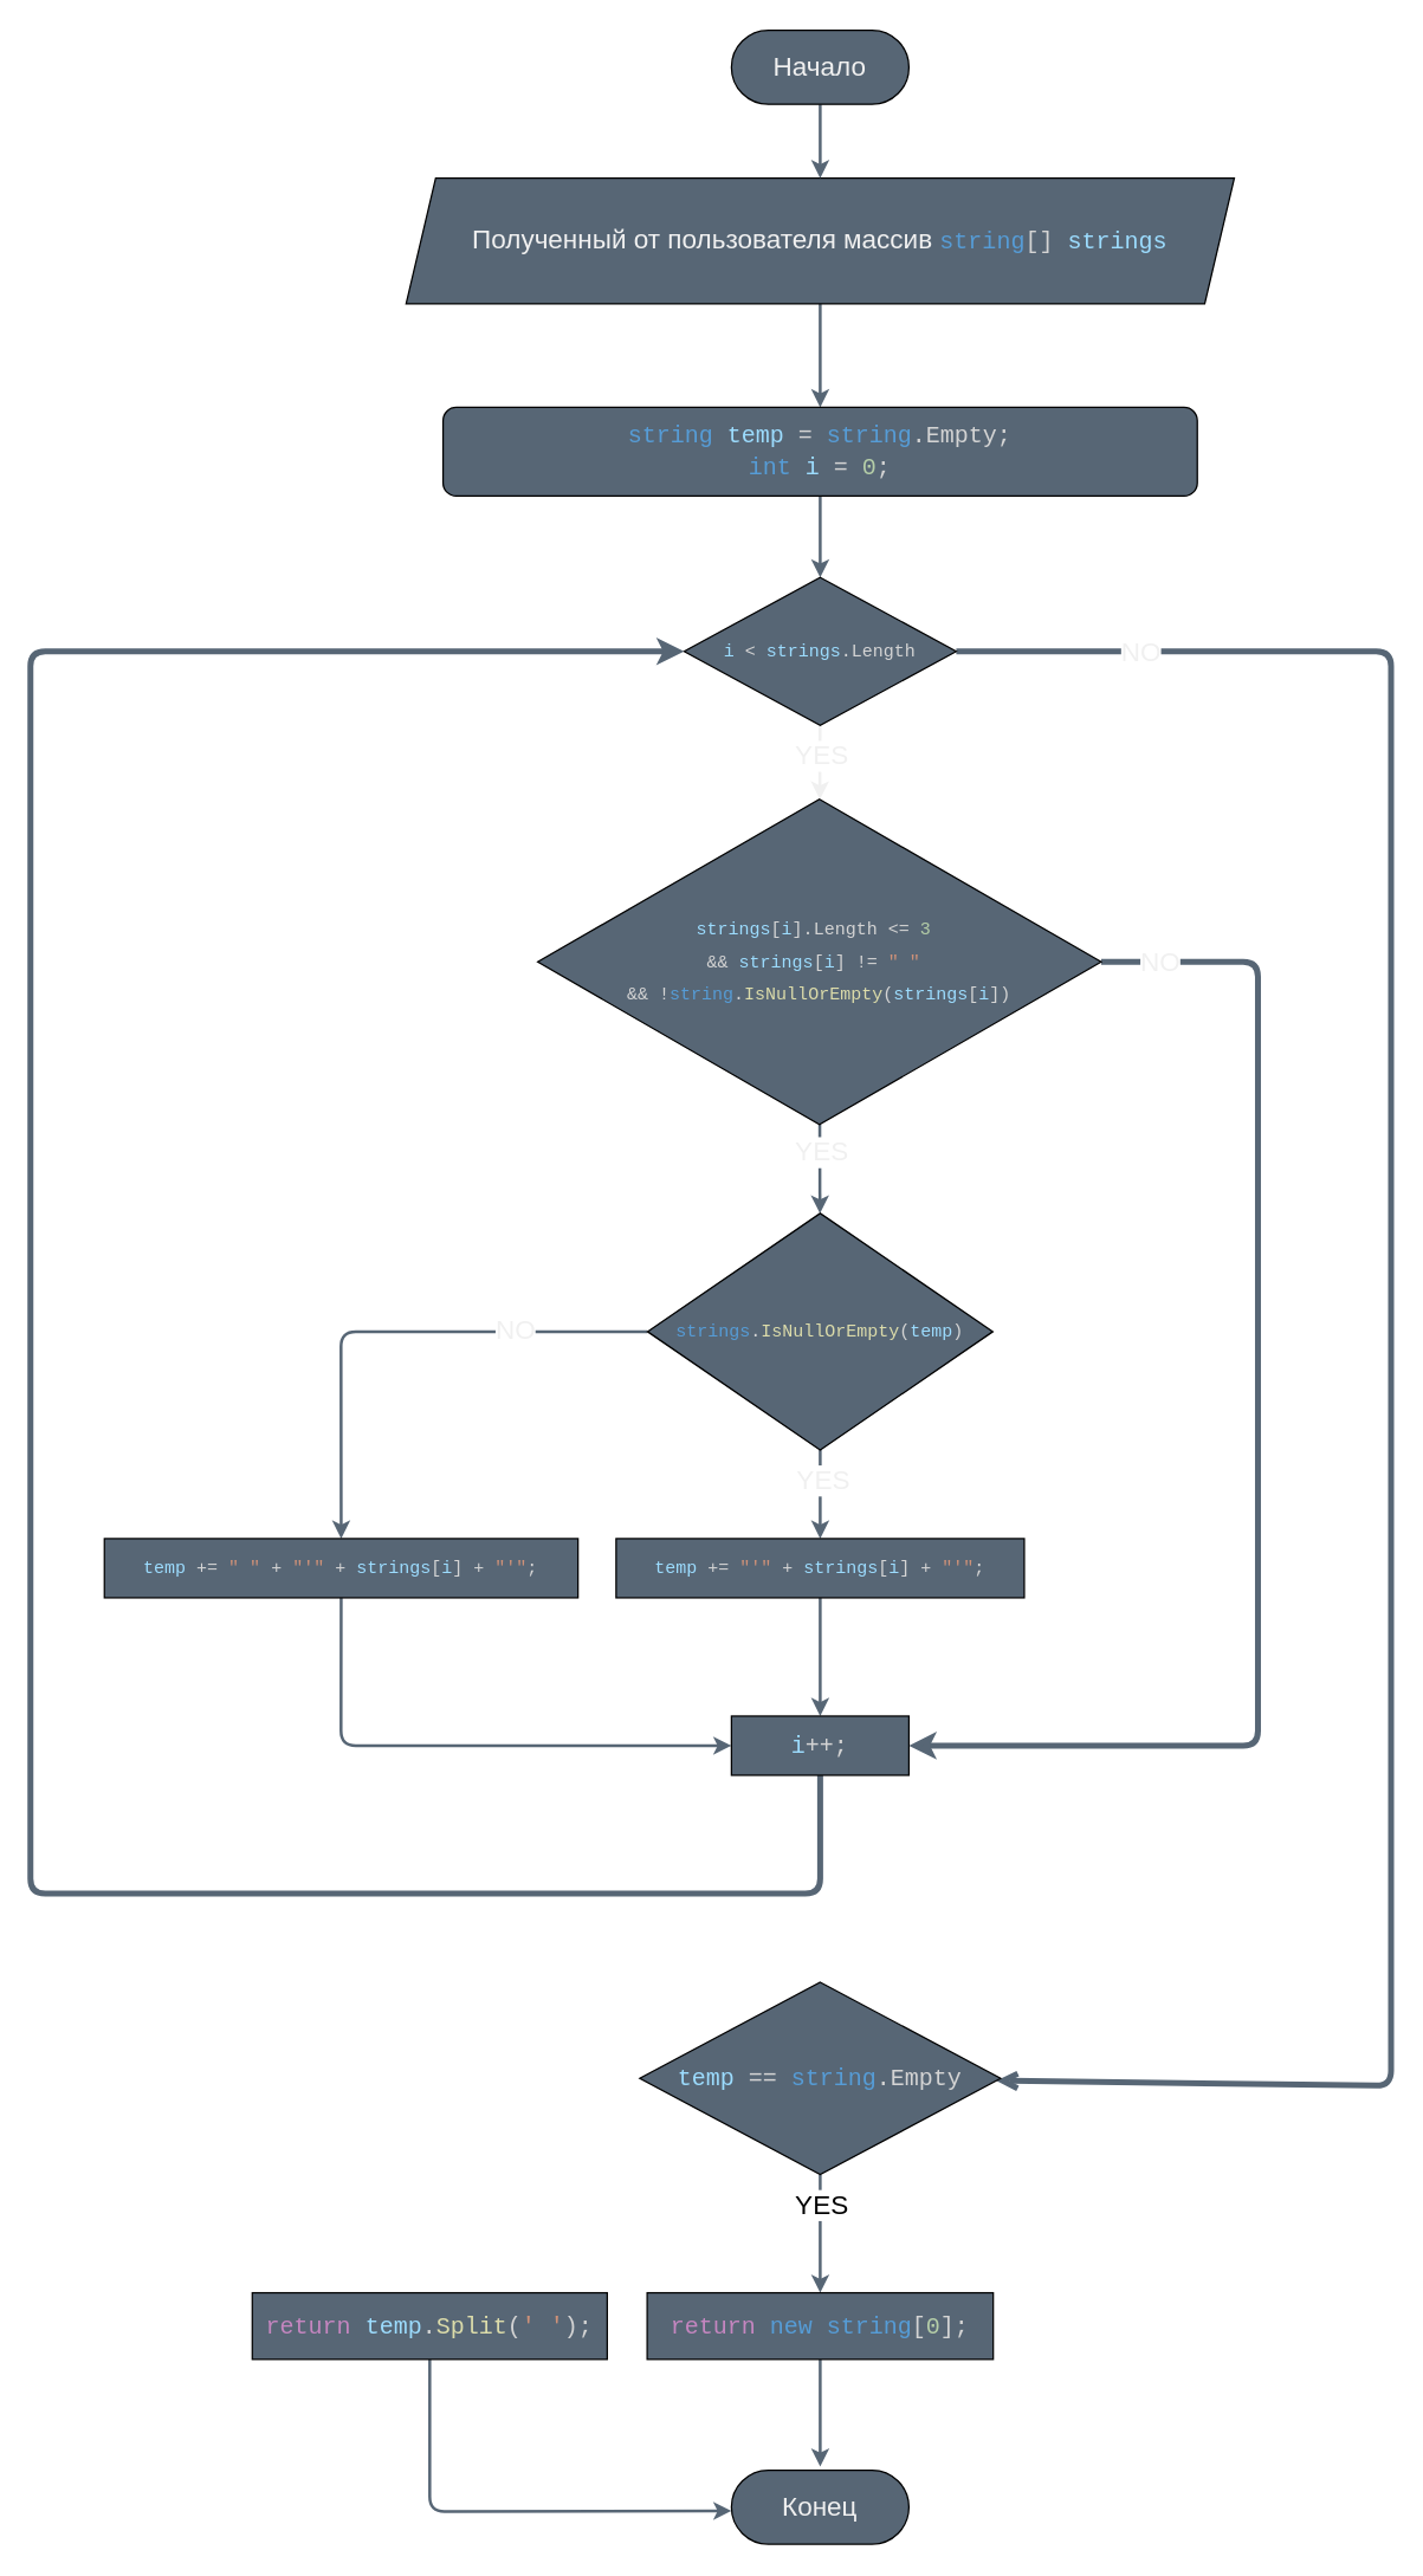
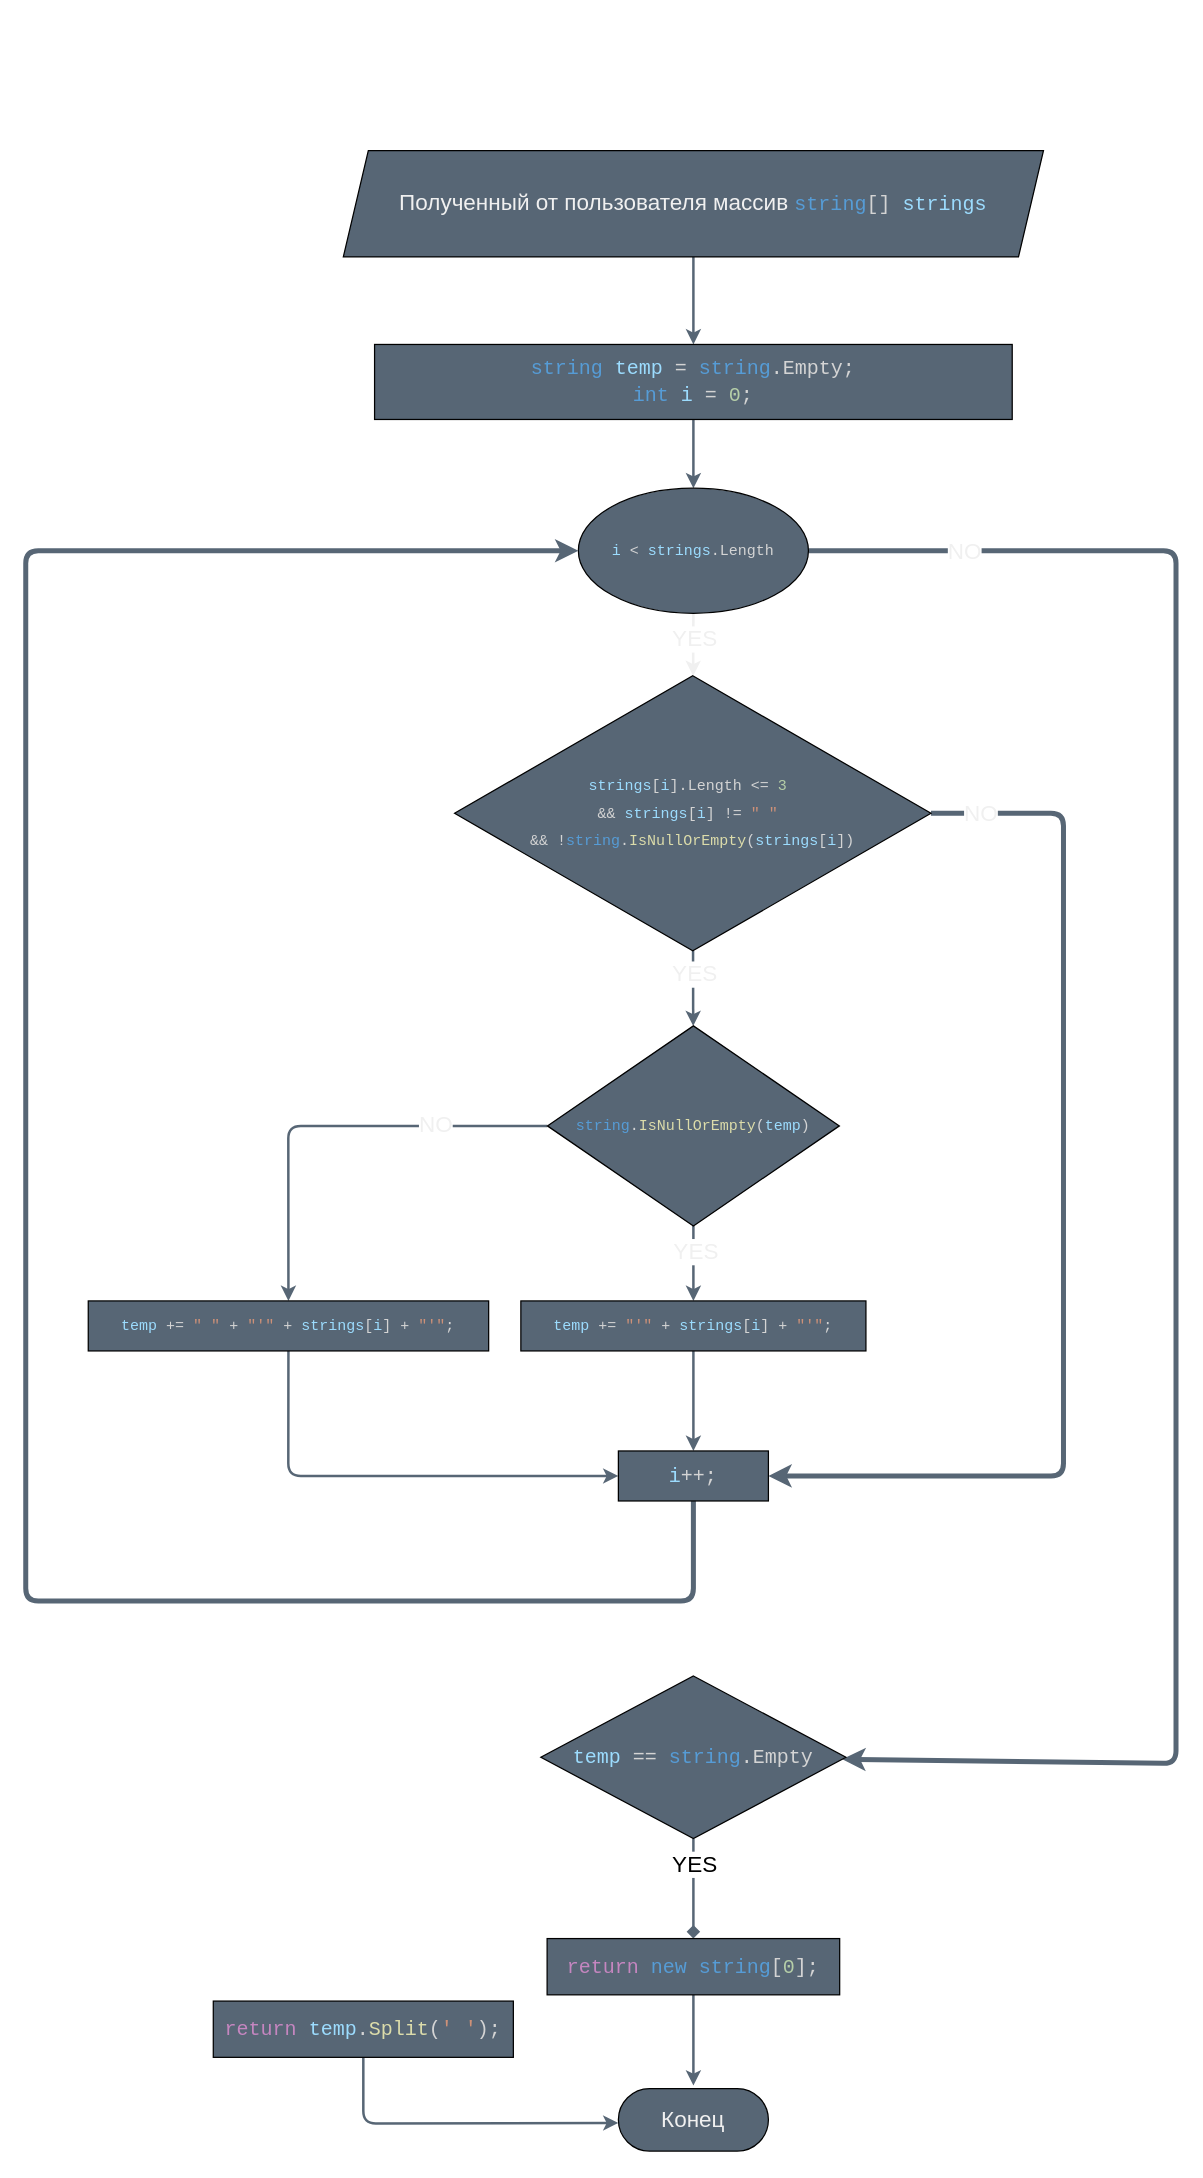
- <mxCell id="36" value="Начало" style="rounded=1;whiteSpace=wrap;html=1;arcSize=50;fontSize=18;fontColor=#F0F0F0;fillColor=#576675;" parent="1" vertex="1"><mxGeometry x="494" width="120" height="50" as="geometry" y="20" /></mxCell>
- <mxCell id="35" style="edgeStyle=none;html=1;entryX=0.5;entryY=0;entryDx=0;entryDy=0;strokeWidth=2;fillColor=#576675;strokeColor=#576675;" parent="1" source="36" target="4" edge="1"><mxGeometry relative="1" as="geometry" /></mxCell>
- <mxCell id="6" value="&lt;div style=&quot;color: rgb(212, 212, 212); font-family: &amp;quot;jetbrains mono&amp;quot;, consolas, &amp;quot;courier new&amp;quot;, monospace; font-size: 16px; line-height: 22px;&quot;&gt;&lt;span style=&quot;color: #569cd6&quot;&gt;string&lt;/span&gt; &lt;span style=&quot;color: #9cdcfe&quot;&gt;temp&lt;/span&gt; = &lt;span style=&quot;color: #569cd6&quot;&gt;string&lt;/span&gt;.Empty;&lt;/div&gt;&lt;div style=&quot;color: rgb(212, 212, 212); font-family: &amp;quot;jetbrains mono&amp;quot;, consolas, &amp;quot;courier new&amp;quot;, monospace; font-size: 16px; line-height: 22px;&quot;&gt;&lt;div style=&quot;font-family: &amp;quot;jetbrains mono&amp;quot; , &amp;quot;consolas&amp;quot; , &amp;quot;courier new&amp;quot; , monospace ; line-height: 22px&quot;&gt;&lt;span style=&quot;color: #569cd6&quot;&gt;int&lt;/span&gt; &lt;span style=&quot;color: #9cdcfe&quot;&gt;i&lt;/span&gt; = &lt;span style=&quot;color: #b5cea8&quot;&gt;0&lt;/span&gt;;&lt;/div&gt;&lt;/div&gt;" style="whiteSpace=wrap;html=1;fontSize=18;fontColor=#F0F0F0;labelBackgroundColor=none;fillColor=#576675;rounded=1;" parent="1" vertex="1"><mxGeometry x="299" y="275" width="510" height="60" as="geometry" /></mxCell>
+ <mxCell id="6" value="&lt;div style=&quot;color: rgb(212, 212, 212); font-family: &amp;quot;jetbrains mono&amp;quot;, consolas, &amp;quot;courier new&amp;quot;, monospace; font-size: 16px; line-height: 22px;&quot;&gt;&lt;span style=&quot;color: #569cd6&quot;&gt;string&lt;/span&gt; &lt;span style=&quot;color: #9cdcfe&quot;&gt;temp&lt;/span&gt; = &lt;span style=&quot;color: #569cd6&quot;&gt;string&lt;/span&gt;.Empty;&lt;/div&gt;&lt;div style=&quot;color: rgb(212, 212, 212); font-family: &amp;quot;jetbrains mono&amp;quot;, consolas, &amp;quot;courier new&amp;quot;, monospace; font-size: 16px; line-height: 22px;&quot;&gt;&lt;div style=&quot;font-family: &amp;quot;jetbrains mono&amp;quot; , &amp;quot;consolas&amp;quot; , &amp;quot;courier new&amp;quot; , monospace ; line-height: 22px&quot;&gt;&lt;span style=&quot;color: #569cd6&quot;&gt;int&lt;/span&gt; &lt;span style=&quot;color: #9cdcfe&quot;&gt;i&lt;/span&gt; = &lt;span style=&quot;color: #b5cea8&quot;&gt;0&lt;/span&gt;;&lt;/div&gt;&lt;/div&gt;" style="whiteSpace=wrap;html=1;fontSize=18;fontColor=#F0F0F0;labelBackgroundColor=none;fillColor=#576675;" parent="1" vertex="1"><mxGeometry x="299" y="275" width="510" height="60" as="geometry" /></mxCell>
- <mxCell id="9" value="&lt;div style=&quot;color: rgb(212, 212, 212); font-family: &amp;quot;jetbrains mono&amp;quot;, consolas, &amp;quot;courier new&amp;quot;, monospace; font-size: 12px; line-height: 22px;&quot;&gt;&lt;span style=&quot;color: #9cdcfe&quot;&gt;i&lt;/span&gt; &amp;lt; &lt;span style=&quot;color: #9cdcfe&quot;&gt;strings&lt;/span&gt;.Length&lt;/div&gt;" style="rhombus;whiteSpace=wrap;html=1;fontSize=18;fontColor=#F0F0F0;labelBackgroundColor=none;fillColor=#576675;" parent="1" vertex="1"><mxGeometry x="462" y="390" width="184" height="100" as="geometry" /></mxCell>
+ <mxCell id="9" value="&lt;div style=&quot;color: rgb(212, 212, 212); font-family: &amp;quot;jetbrains mono&amp;quot;, consolas, &amp;quot;courier new&amp;quot;, monospace; font-size: 12px; line-height: 22px;&quot;&gt;&lt;span style=&quot;color: #9cdcfe&quot;&gt;i&lt;/span&gt; &amp;lt; &lt;span style=&quot;color: #9cdcfe&quot;&gt;strings&lt;/span&gt;.Length&lt;/div&gt;" style="ellipse;whiteSpace=wrap;html=1;fontSize=18;fontColor=#F0F0F0;labelBackgroundColor=none;fillColor=#576675;" parent="1" vertex="1"><mxGeometry x="462" y="390" width="184" height="100" as="geometry" /></mxCell>
- <mxCell id="8" value="" style="edgeStyle=none;html=1;fontSize=18;fontColor=#F0F0F0;strokeColor=#576675;strokeWidth=4;fillColor=#576675;endArrow=open;" parent="1" source="9" target="30" edge="1"><mxGeometry relative="1" as="geometry"><Array as="points"><mxPoint x="940" y="440" /><mxPoint x="940" y="1410" /></Array></mxGeometry></mxCell>
+ <mxCell id="8" value="" style="edgeStyle=none;html=1;fontSize=18;fontColor=#F0F0F0;strokeColor=#576675;strokeWidth=4;fillColor=#576675;" parent="1" source="9" target="30" edge="1"><mxGeometry relative="1" as="geometry"><Array as="points"><mxPoint x="940" y="440" /><mxPoint x="940" y="1410" /></Array></mxGeometry></mxCell>
- <mxCell id="21" value="&lt;div style=&quot;color: rgb(212, 212, 212); font-family: &amp;quot;jetbrains mono&amp;quot;, consolas, &amp;quot;courier new&amp;quot;, monospace; font-size: 12px; line-height: 22px;&quot;&gt;&lt;span style=&quot;color: #569cd6&quot;&gt;strings&lt;/span&gt;.&lt;span style=&quot;color: #dcdcaa&quot;&gt;IsNullOrEmpty&lt;/span&gt;(&lt;span style=&quot;color: #9cdcfe&quot;&gt;temp&lt;/span&gt;)&lt;/div&gt;" style="rhombus;whiteSpace=wrap;html=1;fontSize=18;fontColor=#F0F0F0;labelBackgroundColor=none;fillColor=#576675;" parent="1" vertex="1"><mxGeometry x="437.25" y="820" width="233.5" height="160" as="geometry" /></mxCell>
+ <mxCell id="21" value="&lt;div style=&quot;color: rgb(212, 212, 212); font-family: &amp;quot;jetbrains mono&amp;quot;, consolas, &amp;quot;courier new&amp;quot;, monospace; font-size: 12px; line-height: 22px;&quot;&gt;&lt;span style=&quot;color: #569cd6&quot;&gt;string&lt;/span&gt;.&lt;span style=&quot;color: #dcdcaa&quot;&gt;IsNullOrEmpty&lt;/span&gt;(&lt;span style=&quot;color: #9cdcfe&quot;&gt;temp&lt;/span&gt;)&lt;/div&gt;" style="rhombus;whiteSpace=wrap;html=1;fontSize=18;fontColor=#F0F0F0;labelBackgroundColor=none;fillColor=#576675;" parent="1" vertex="1"><mxGeometry x="437.25" y="820" width="233.5" height="160" as="geometry" /></mxCell>
- <mxCell id="28" value="" style="edgeStyle=none;html=1;fontSize=18;fontColor=#F0F0F0;strokeColor=#576675;strokeWidth=2;fillColor=#576675;" parent="1" source="30" target="32" edge="1"><mxGeometry relative="1" as="geometry" /></mxCell>
+ <mxCell id="28" value="" style="edgeStyle=none;html=1;fontSize=18;fontColor=#F0F0F0;strokeColor=#576675;strokeWidth=2;fillColor=#576675;endArrow=diamond;" parent="1" source="30" target="32" edge="1"><mxGeometry relative="1" as="geometry" /></mxCell>
- <mxCell id="34" value="&lt;div style=&quot;color: rgb(212, 212, 212); font-family: &amp;quot;jetbrains mono&amp;quot;, consolas, &amp;quot;courier new&amp;quot;, monospace; font-size: 16px; line-height: 22px;&quot;&gt;&lt;span style=&quot;color: #c586c0&quot;&gt;return&lt;/span&gt; &lt;span style=&quot;color: #9cdcfe&quot;&gt;temp&lt;/span&gt;.&lt;span style=&quot;color: #dcdcaa&quot;&gt;Split&lt;/span&gt;(&lt;span style=&quot;color: #ce9178&quot;&gt;'&lt;/span&gt;&lt;span style=&quot;color: #ce9178&quot;&gt; &lt;/span&gt;&lt;span style=&quot;color: #ce9178&quot;&gt;'&lt;/span&gt;);&lt;/div&gt;" style="whiteSpace=wrap;html=1;fontSize=18;fontColor=#F0F0F0;labelBackgroundColor=none;fillColor=#576675;" parent="1" vertex="1"><mxGeometry x="170" y="1550" width="240" height="45" as="geometry" /></mxCell>
+ <mxCell id="34" value="&lt;div style=&quot;color: rgb(212, 212, 212); font-family: &amp;quot;jetbrains mono&amp;quot;, consolas, &amp;quot;courier new&amp;quot;, monospace; font-size: 16px; line-height: 22px;&quot;&gt;&lt;span style=&quot;color: #c586c0&quot;&gt;return&lt;/span&gt; &lt;span style=&quot;color: #9cdcfe&quot;&gt;temp&lt;/span&gt;.&lt;span style=&quot;color: #dcdcaa&quot;&gt;Split&lt;/span&gt;(&lt;span style=&quot;color: #ce9178&quot;&gt;'&lt;/span&gt;&lt;span style=&quot;color: #ce9178&quot;&gt; &lt;/span&gt;&lt;span style=&quot;color: #ce9178&quot;&gt;'&lt;/span&gt;);&lt;/div&gt;" style="whiteSpace=wrap;html=1;fontSize=18;fontColor=#F0F0F0;labelBackgroundColor=none;fillColor=#576675;" parent="1" vertex="1"><mxGeometry x="170" y="1600" width="240" height="45" as="geometry" /></mxCell>
